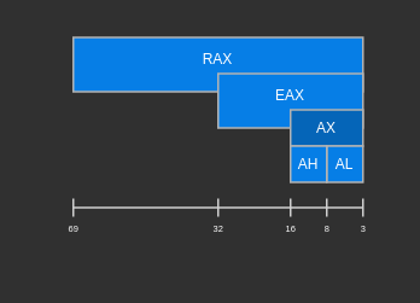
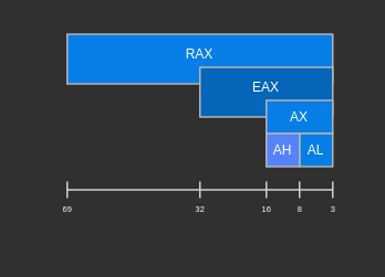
- <mxCell id="3" value="EAX" style="rounded=0;whiteSpace=wrap;html=1;strokeColor=#B3B3B3;fillColor=#067ee6;fontSize=8;spacingBottom=6;fontColor=#FFFFFF;" vertex="1" parent="1"><mxGeometry x="120" y="40" width="80" height="30" as="geometry" /></mxCell>
+ <mxCell id="3" value="EAX" style="rounded=0;whiteSpace=wrap;html=1;strokeColor=#B3B3B3;fillColor=#0565B8;fontSize=8;spacingBottom=6;fontColor=#FFFFFF;" vertex="1" parent="1"><mxGeometry x="120" y="40" width="80" height="30" as="geometry" /></mxCell>
- <mxCell id="4" value="AX" style="rounded=0;whiteSpace=wrap;html=1;strokeColor=#B3B3B3;fillColor=#0565b8;fontSize=8;fontColor=#FFFFFF;" vertex="1" parent="1"><mxGeometry x="160" y="60" width="40" height="20" as="geometry" /></mxCell>
+ <mxCell id="4" value="AX" style="rounded=0;whiteSpace=wrap;html=1;strokeColor=#B3B3B3;fillColor=#067EE6;fontSize=8;fontColor=#FFFFFF;" vertex="1" parent="1"><mxGeometry x="160" y="60" width="40" height="20" as="geometry" /></mxCell>
- <mxCell id="6" value="AH" style="rounded=0;whiteSpace=wrap;html=1;strokeColor=#B3B3B3;fillColor=#067ee6;fontSize=8;fontColor=#FFFFFF;" vertex="1" parent="1"><mxGeometry x="160" y="80" width="20" height="20" as="geometry" /></mxCell>
+ <mxCell id="6" value="AH" style="rounded=0;whiteSpace=wrap;html=1;strokeColor=#B3B3B3;fillColor=#5783FA;fontSize=8;fontColor=#FFFFFF;" vertex="1" parent="1"><mxGeometry x="160" y="80" width="20" height="20" as="geometry" /></mxCell>
